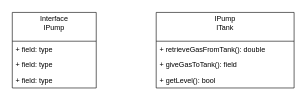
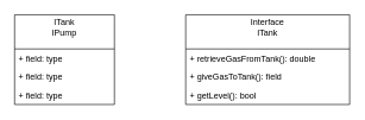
- <mxCell id="2" value="Interface&#10;IPump&#10;" style="swimlane;fontStyle=0;childLayout=stackLayout;horizontal=1;startSize=48;fillColor=none;horizontalStack=0;resizeParent=1;resizeParentMax=0;resizeLast=0;collapsible=1;marginBottom=0;" vertex="1" parent="1"><mxGeometry x="20" y="20" width="140" height="126" as="geometry" /></mxCell>
+ <mxCell id="2" value="ITank&#10;IPump&#10;" style="swimlane;fontStyle=0;childLayout=stackLayout;horizontal=1;startSize=48;fillColor=none;horizontalStack=0;resizeParent=1;resizeParentMax=0;resizeLast=0;collapsible=1;marginBottom=0;" vertex="1" parent="1"><mxGeometry x="20" y="20" width="140" height="126" as="geometry" /></mxCell>
- <mxCell id="6" value="IPump&#10;ITank&#10;" style="swimlane;fontStyle=0;childLayout=stackLayout;horizontal=1;startSize=48;fillColor=none;horizontalStack=0;resizeParent=1;resizeParentMax=0;resizeLast=0;collapsible=1;marginBottom=0;" vertex="1" parent="1"><mxGeometry x="260" y="20" width="230" height="126" as="geometry" /></mxCell>
+ <mxCell id="6" value="Interface&#10;ITank&#10;" style="swimlane;fontStyle=0;childLayout=stackLayout;horizontal=1;startSize=48;fillColor=none;horizontalStack=0;resizeParent=1;resizeParentMax=0;resizeLast=0;collapsible=1;marginBottom=0;" vertex="1" parent="1"><mxGeometry x="260" y="20" width="230" height="126" as="geometry" /></mxCell>
